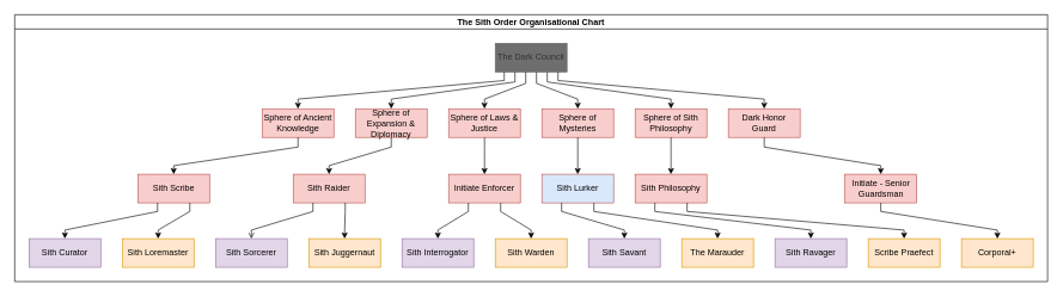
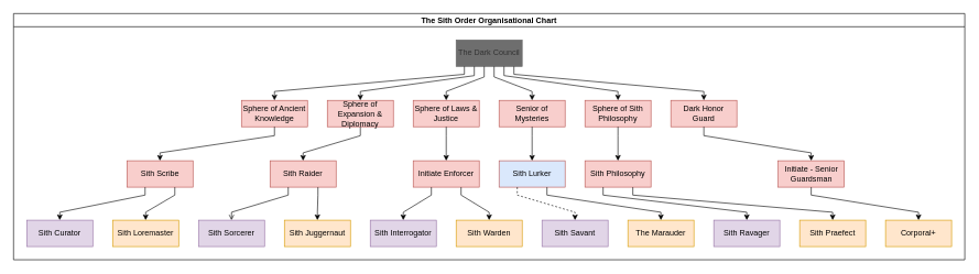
- <mxCell id="11" value="Sphere of Mysteries" style="whiteSpace=wrap;html=1;fillColor=#f8cecc;strokeColor=#b85450;" vertex="1" parent="2"><mxGeometry x="735" y="131.5" width="100" height="40" as="geometry" /></mxCell>
+ <mxCell id="11" value="Senior of Mysteries" style="whiteSpace=wrap;html=1;fillColor=#f8cecc;strokeColor=#b85450;" vertex="1" parent="2"><mxGeometry x="735" y="131.5" width="100" height="40" as="geometry" /></mxCell>
- <mxCell id="40" value="" style="edgeStyle=orthogonalEdgeStyle;rounded=0;orthogonalLoop=1;jettySize=auto;html=1;noEdgeStyle=1;orthogonal=1;" edge="1" target="41" source="21" parent="2"><mxGeometry relative="1" as="geometry"><mxPoint x="1872" y="1731.5" as="sourcePoint" /><Array as="points"><mxPoint x="762.5" y="275" /><mxPoint x="850" y="301" /></Array></mxGeometry></mxCell>
+ <mxCell id="40" value="" style="edgeStyle=orthogonalEdgeStyle;rounded=0;orthogonalLoop=1;jettySize=auto;html=1;noEdgeStyle=1;orthogonal=1;dashed=1;" edge="1" target="41" source="21" parent="2"><mxGeometry relative="1" as="geometry"><mxPoint x="1872" y="1731.5" as="sourcePoint" /><Array as="points"><mxPoint x="762.5" y="275" /><mxPoint x="850" y="301" /></Array></mxGeometry></mxCell>
- <mxCell id="49" value="Scribe Praefect" style="whiteSpace=wrap;html=1;fillColor=#ffe6cc;strokeColor=#d79b00;" vertex="1" parent="2"><mxGeometry x="1190" y="313" width="100" height="40" as="geometry" /></mxCell>
+ <mxCell id="49" value="Sith Praefect" style="whiteSpace=wrap;html=1;fillColor=#ffe6cc;strokeColor=#d79b00;" vertex="1" parent="2"><mxGeometry x="1190" y="313" width="100" height="40" as="geometry" /></mxCell>
